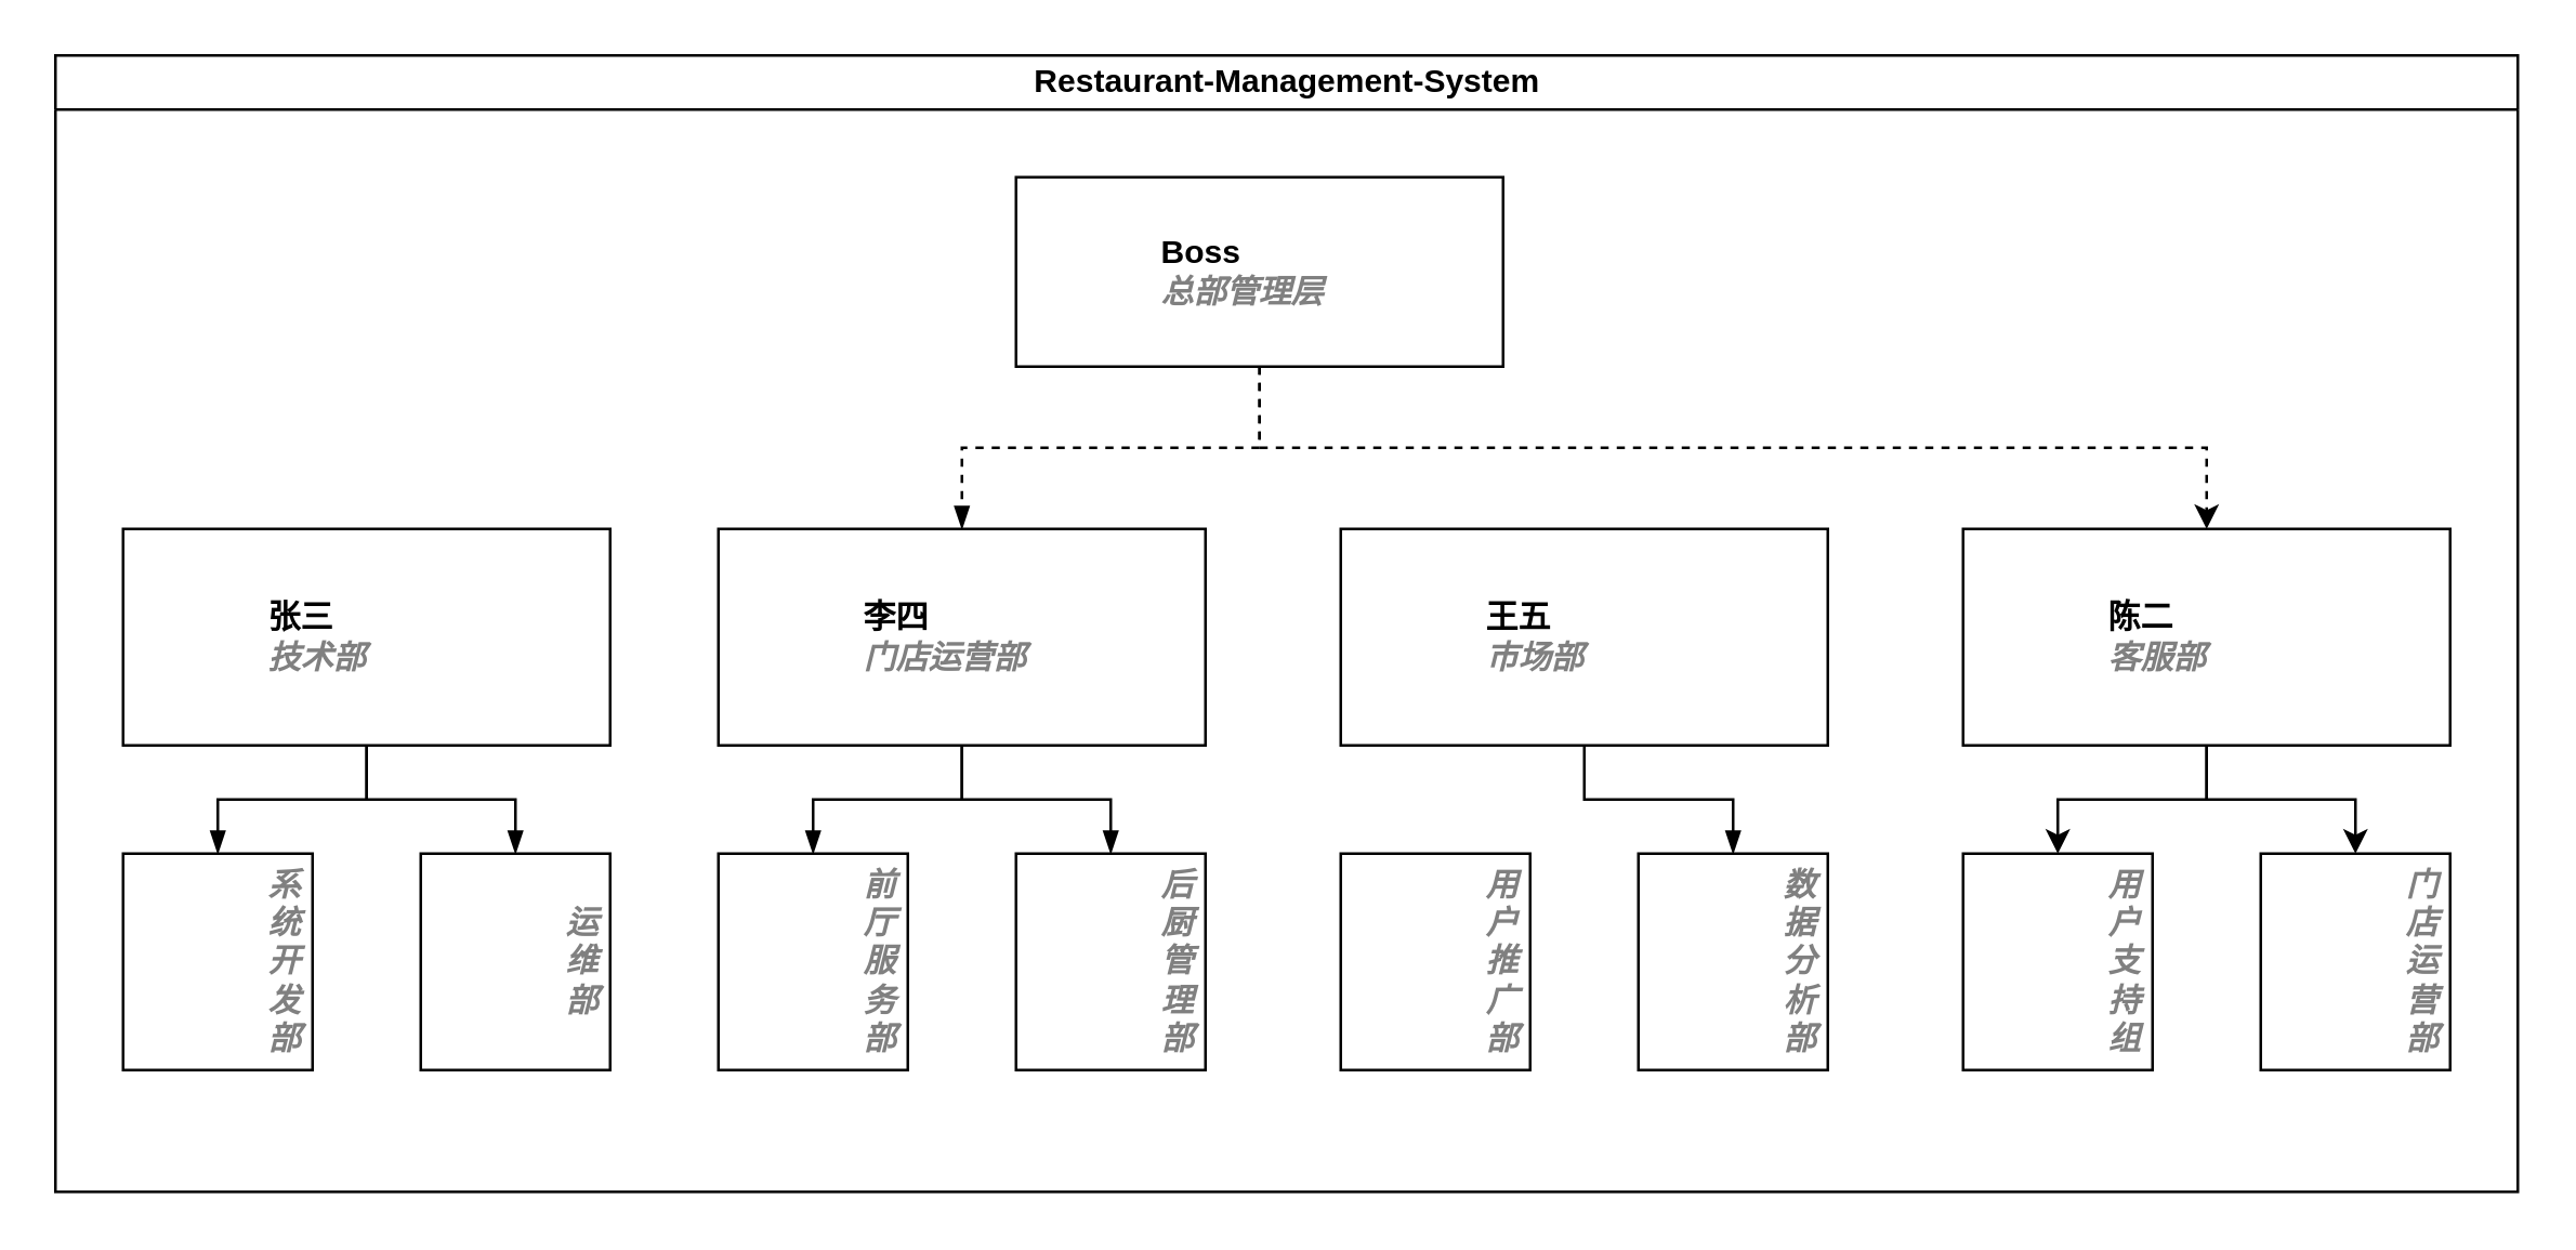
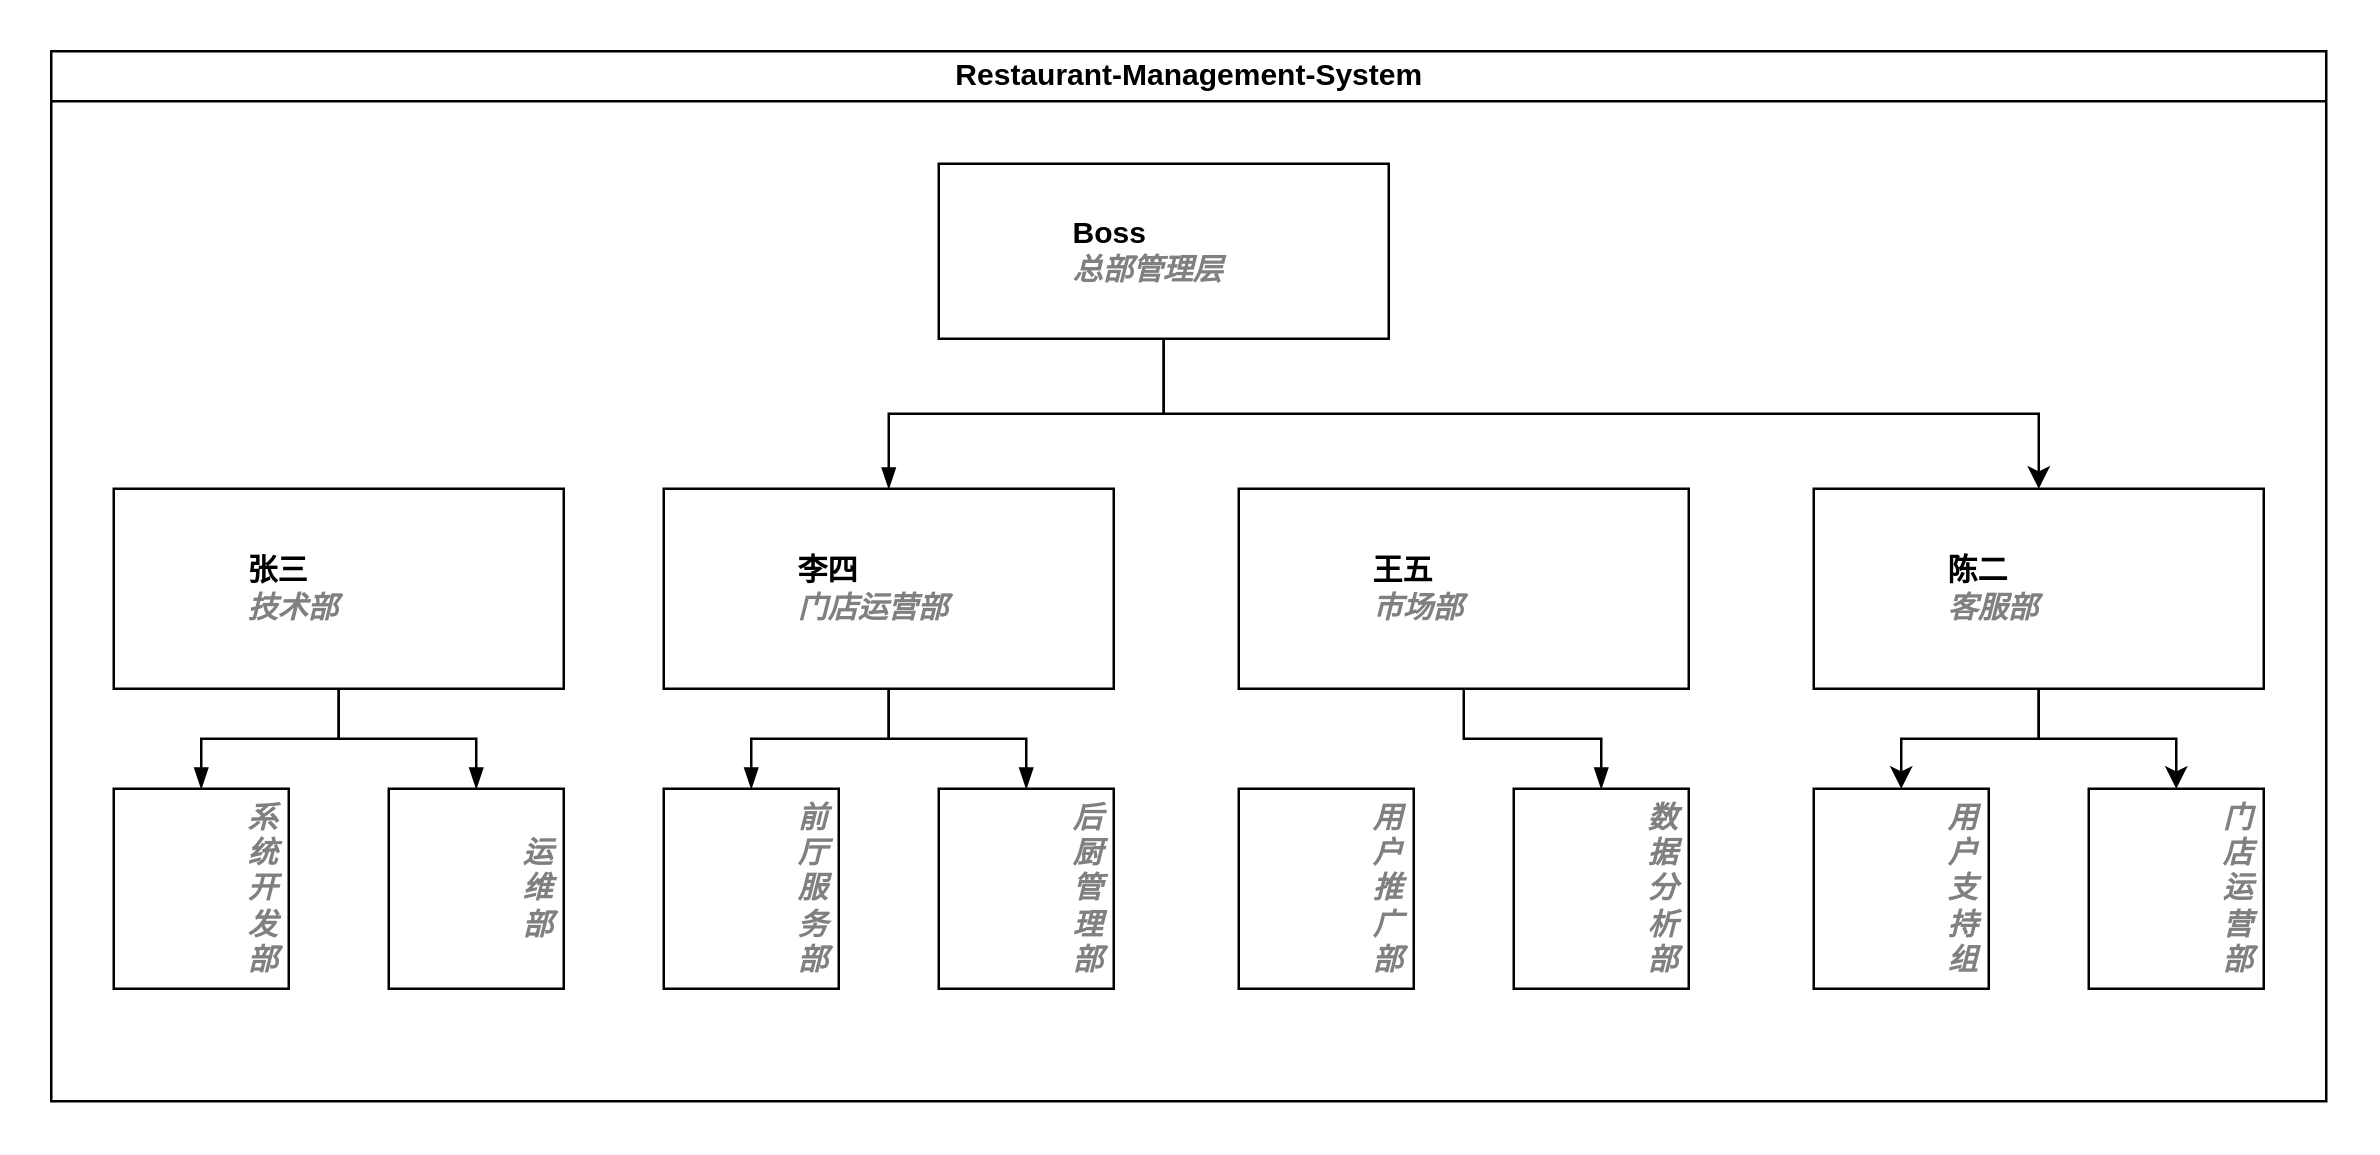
- <mxCell id="6" value="" style="endArrow=blockThin;endFill=1;fontSize=11;edgeStyle=elbowEdgeStyle;elbow=vertical;rounded=0;dashed=1;" parent="2" source="4" target="7" edge="1"><mxGeometry relative="1" as="geometry" /></mxCell>
+ <mxCell id="6" value="" style="endArrow=blockThin;endFill=1;fontSize=11;edgeStyle=elbowEdgeStyle;elbow=vertical;rounded=0;" parent="2" source="4" target="7" edge="1"><mxGeometry relative="1" as="geometry" /></mxCell>
- <mxCell id="3" style="edgeStyle=orthogonalEdgeStyle;rounded=0;orthogonalLoop=1;jettySize=auto;html=1;exitX=0.5;exitY=1;exitDx=0;exitDy=0;dashed=1;" edge="1" parent="2" source="4" target="9"><mxGeometry relative="1" as="geometry" /></mxCell>
+ <mxCell id="3" style="edgeStyle=orthogonalEdgeStyle;rounded=0;orthogonalLoop=1;jettySize=auto;html=1;exitX=0.5;exitY=1;exitDx=0;exitDy=0;" edge="1" parent="2" source="4" target="9"><mxGeometry relative="1" as="geometry" /></mxCell>
